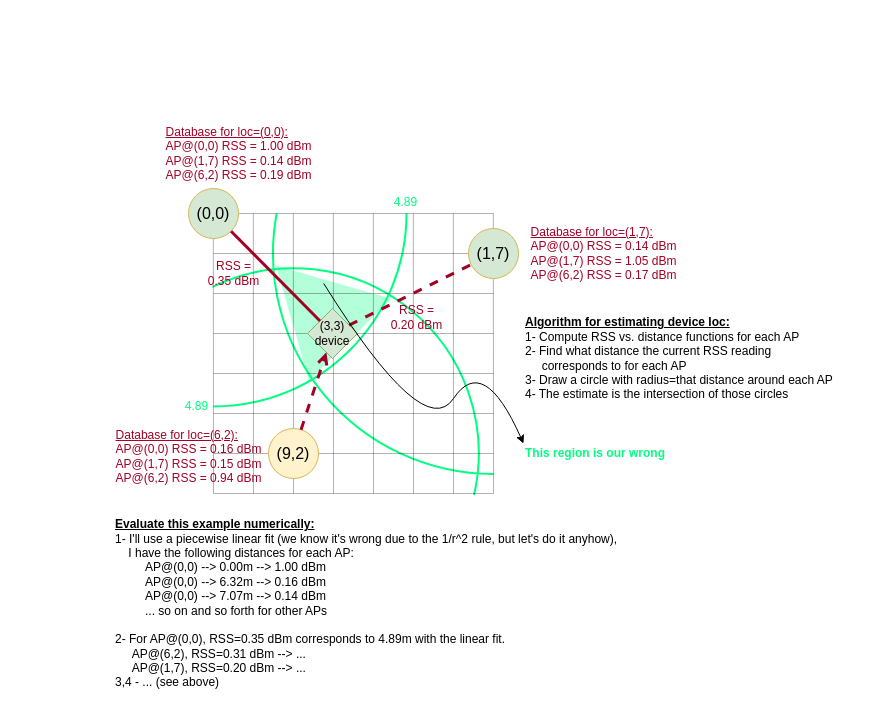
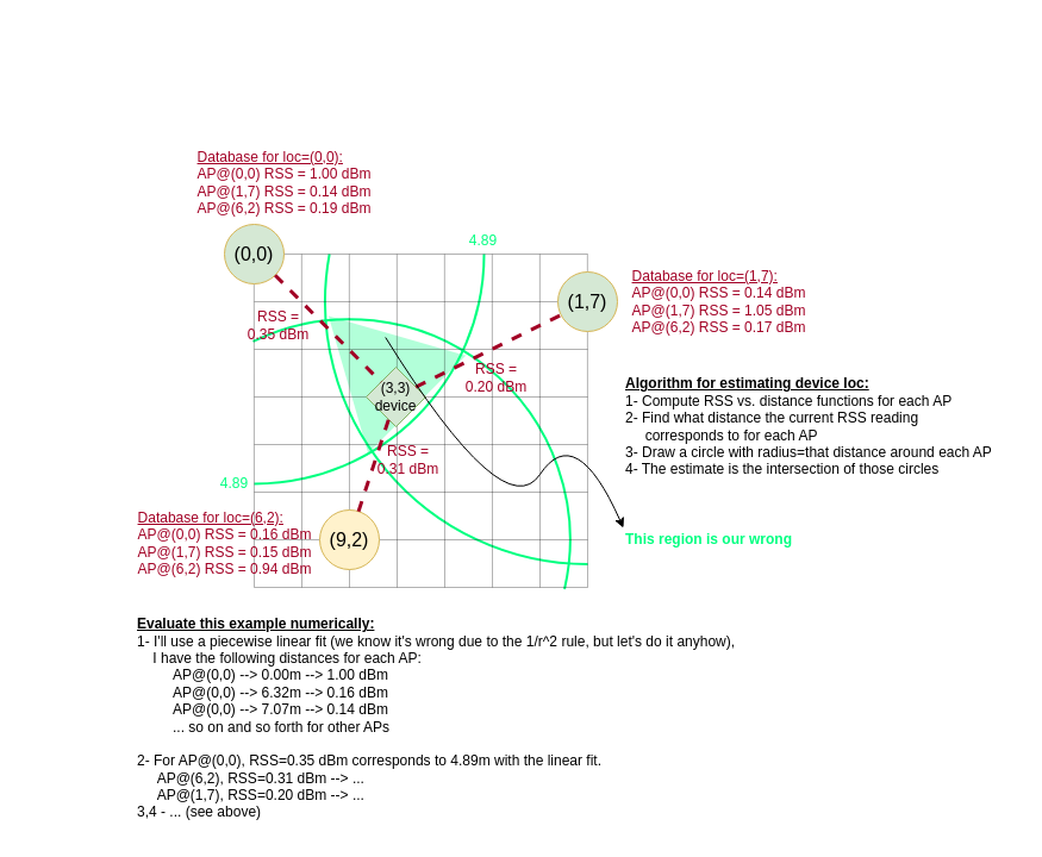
- <mxCell id="26" value="" style="endArrow=none;html=1;rounded=0;strokeColor=#A20025;strokeWidth=3;dashed=0;" edge="1" parent="1" source="22" target="25"><mxGeometry width="50" height="50" relative="1" as="geometry"><mxPoint x="303" y="313" as="sourcePoint" /><mxPoint x="353" y="263" as="targetPoint" /></mxGeometry></mxCell>
+ <mxCell id="26" value="" style="endArrow=none;html=1;rounded=0;strokeColor=#A20025;strokeWidth=3;dashed=1;" edge="1" parent="1" source="22" target="25"><mxGeometry width="50" height="50" relative="1" as="geometry"><mxPoint x="303" y="313" as="sourcePoint" /><mxPoint x="353" y="263" as="targetPoint" /></mxGeometry></mxCell>
- <mxCell id="30" value="" style="endArrow=open;html=1;rounded=0;strokeColor=#A20025;strokeWidth=3;dashed=1;" edge="1" parent="1" source="24" target="25"><mxGeometry width="50" height="50" relative="1" as="geometry"><mxPoint x="359" y="335" as="sourcePoint" /><mxPoint x="481" y="274" as="targetPoint" /></mxGeometry></mxCell>
+ <mxCell id="30" value="" style="endArrow=none;html=1;rounded=0;strokeColor=#A20025;strokeWidth=3;dashed=1;" edge="1" parent="1" source="24" target="25"><mxGeometry width="50" height="50" relative="1" as="geometry"><mxPoint x="359" y="335" as="sourcePoint" /><mxPoint x="481" y="274" as="targetPoint" /></mxGeometry></mxCell>
+ <mxCell id="31" value="&lt;font color=&quot;#a20025&quot;&gt;RSS = &lt;br&gt;0.31 dBm&lt;/font&gt;" style="text;html=1;align=center;verticalAlign=middle;resizable=0;points=[];autosize=1;strokeColor=none;fillColor=none;" vertex="1" parent="1"><mxGeometry x="307" y="366" width="70" height="40" as="geometry" /></mxCell>
